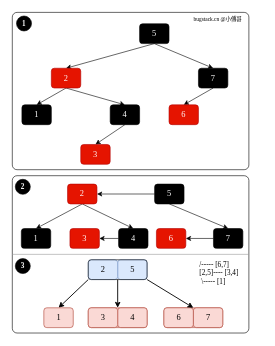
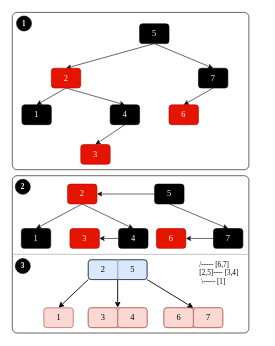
- <mxCell id="49" value="bugstack.cn @小傅哥" style="text;html=1;align=center;verticalAlign=middle;resizable=0;points=[];autosize=1;strokeColor=none;fillColor=none;fontSize=9;fontFamily=Comic Sans MS;fontColor=#000000;" parent="1" vertex="1"><mxGeometry x="309" y="20" width="105" height="23" as="geometry" /></mxCell>
